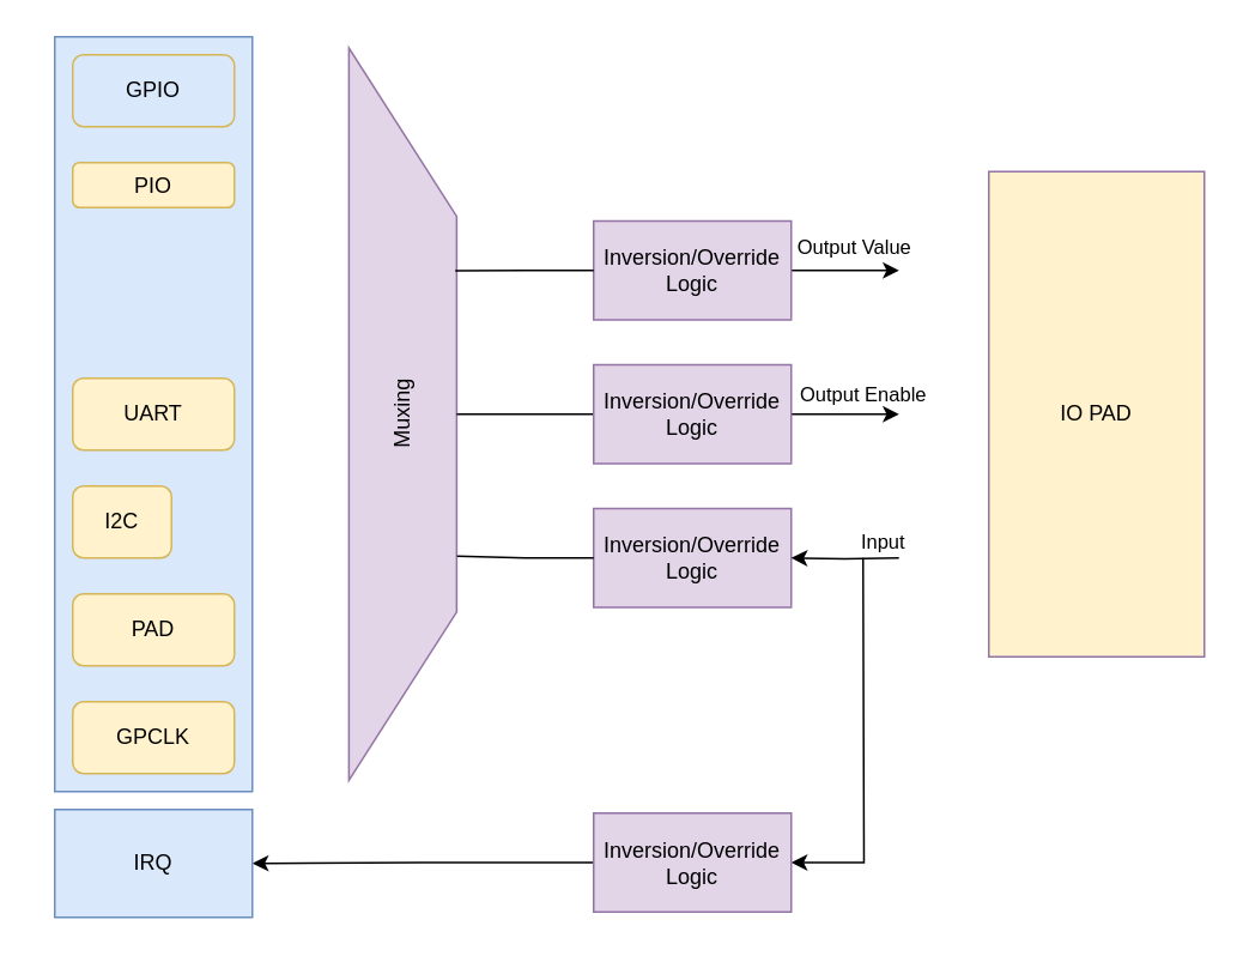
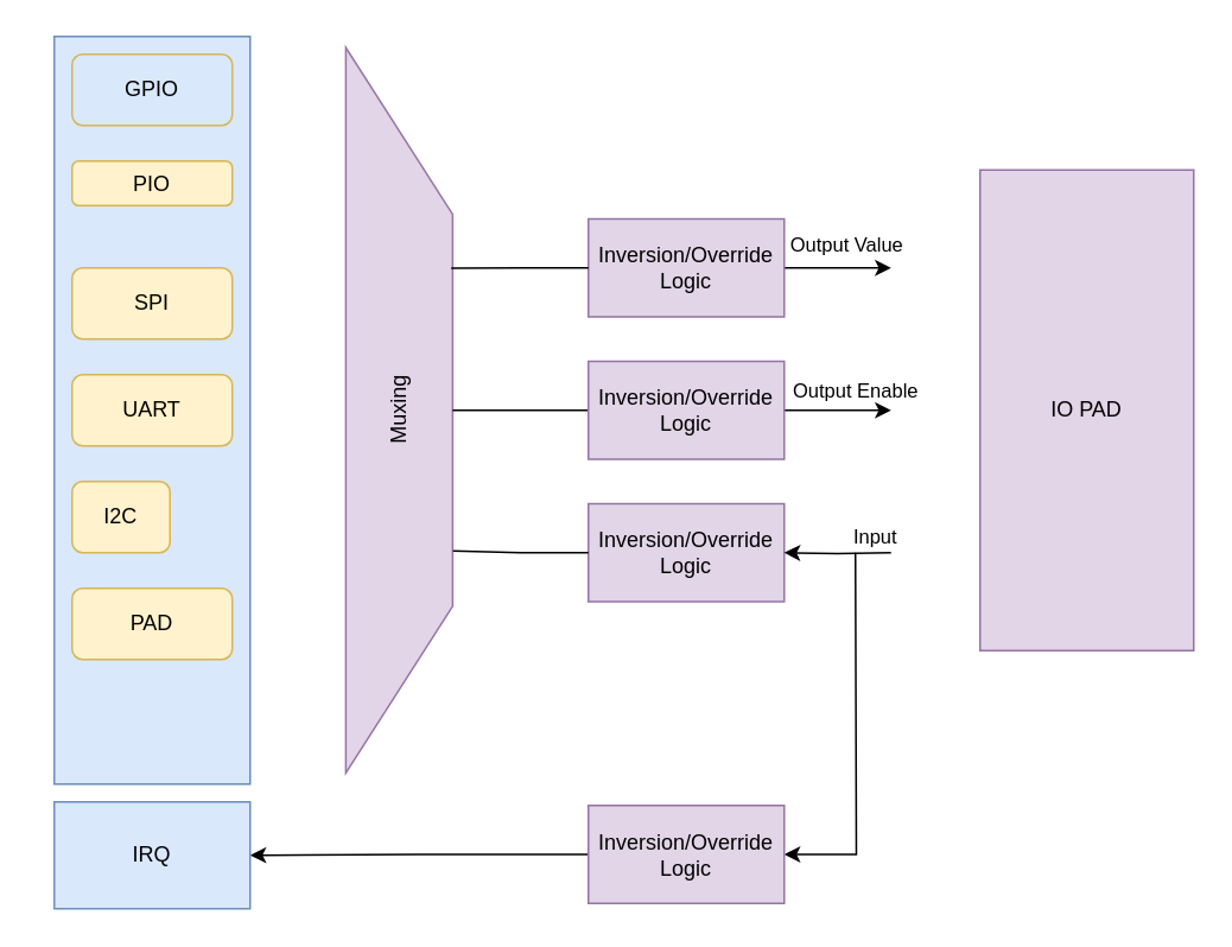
+ <mxCell id="7" value="SPI" style="rounded=1;whiteSpace=wrap;html=1;fillColor=#fff2cc;strokeColor=#d6b656;" vertex="1" parent="1"><mxGeometry x="40" y="150" width="90" height="40" as="geometry" /></mxCell>
- <mxCell id="15" value="IO PAD" style="rounded=0;whiteSpace=wrap;html=1;fillColor=#fff2cc;strokeColor=#9673a6;" vertex="1" parent="1"><mxGeometry x="550" y="95" width="120" height="270" as="geometry" /></mxCell>
+ <mxCell id="15" value="IO PAD" style="rounded=0;whiteSpace=wrap;html=1;fillColor=#e1d5e7;strokeColor=#9673a6;" vertex="1" parent="1"><mxGeometry x="550" y="95" width="120" height="270" as="geometry" /></mxCell>
- <mxCell id="5" value="GPCLK" style="rounded=1;whiteSpace=wrap;html=1;fillColor=#fff2cc;strokeColor=#d6b656;" vertex="1" parent="1"><mxGeometry x="40" y="390" width="90" height="40" as="geometry" /></mxCell>
